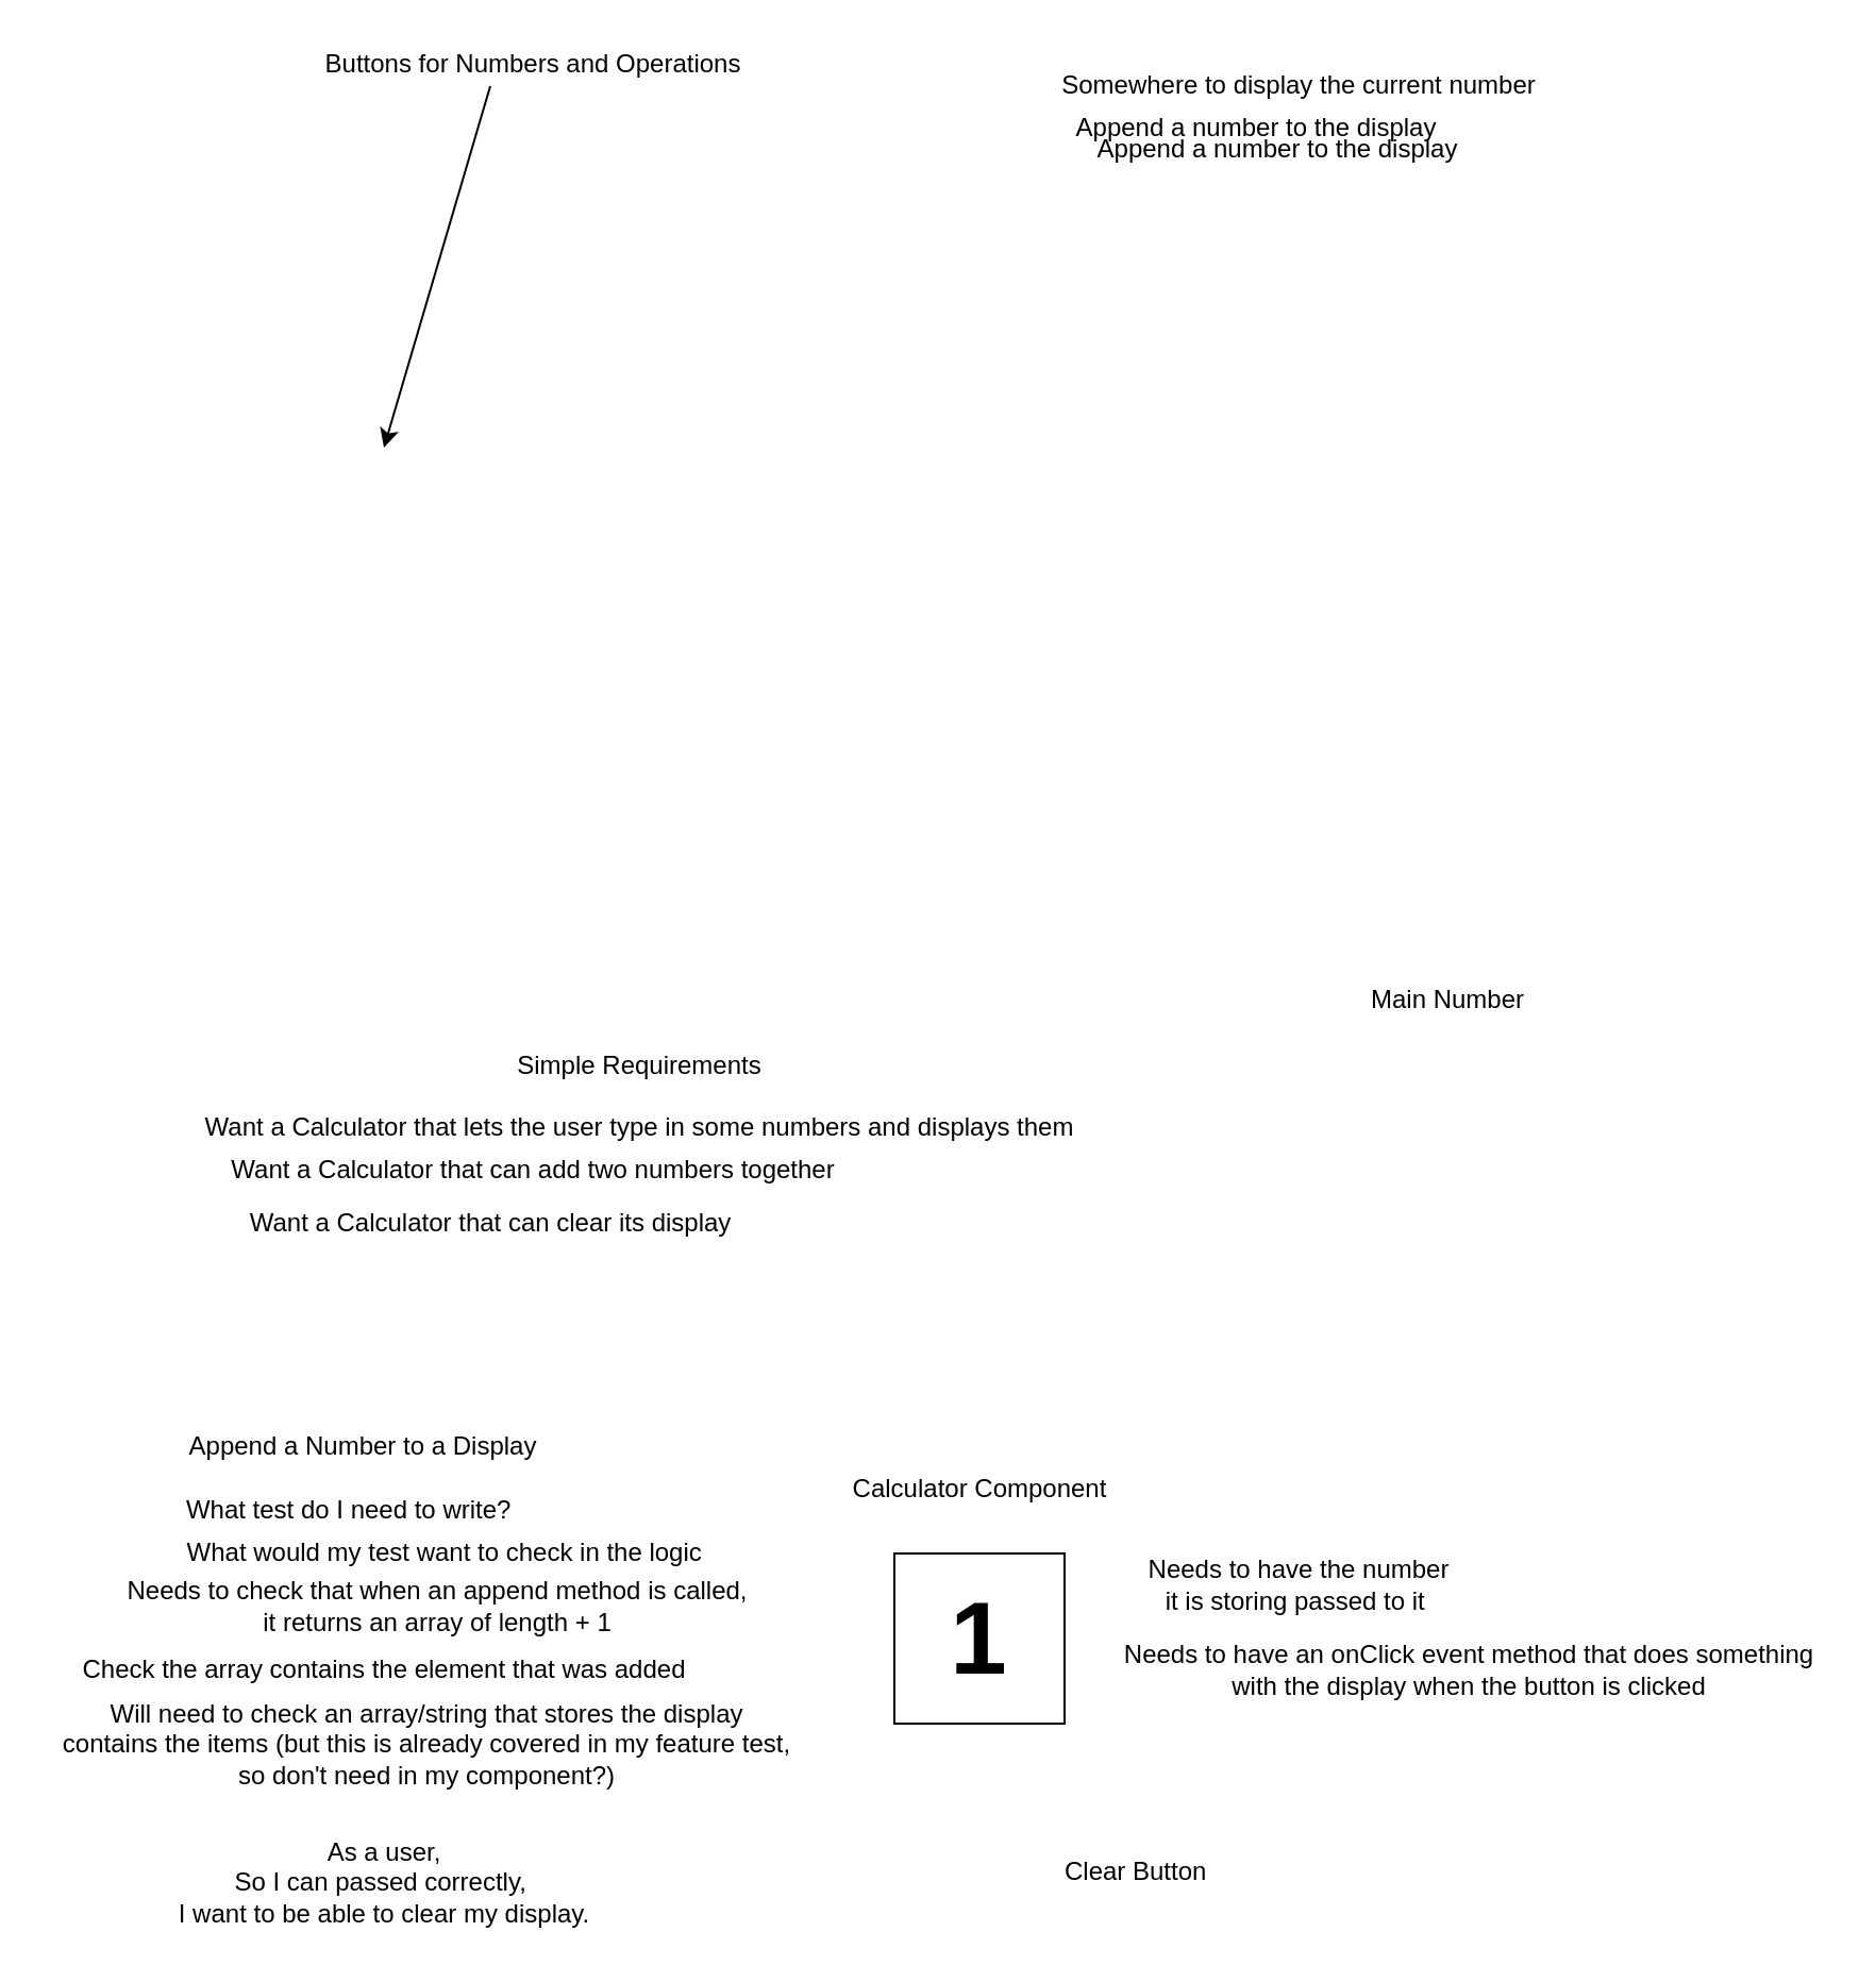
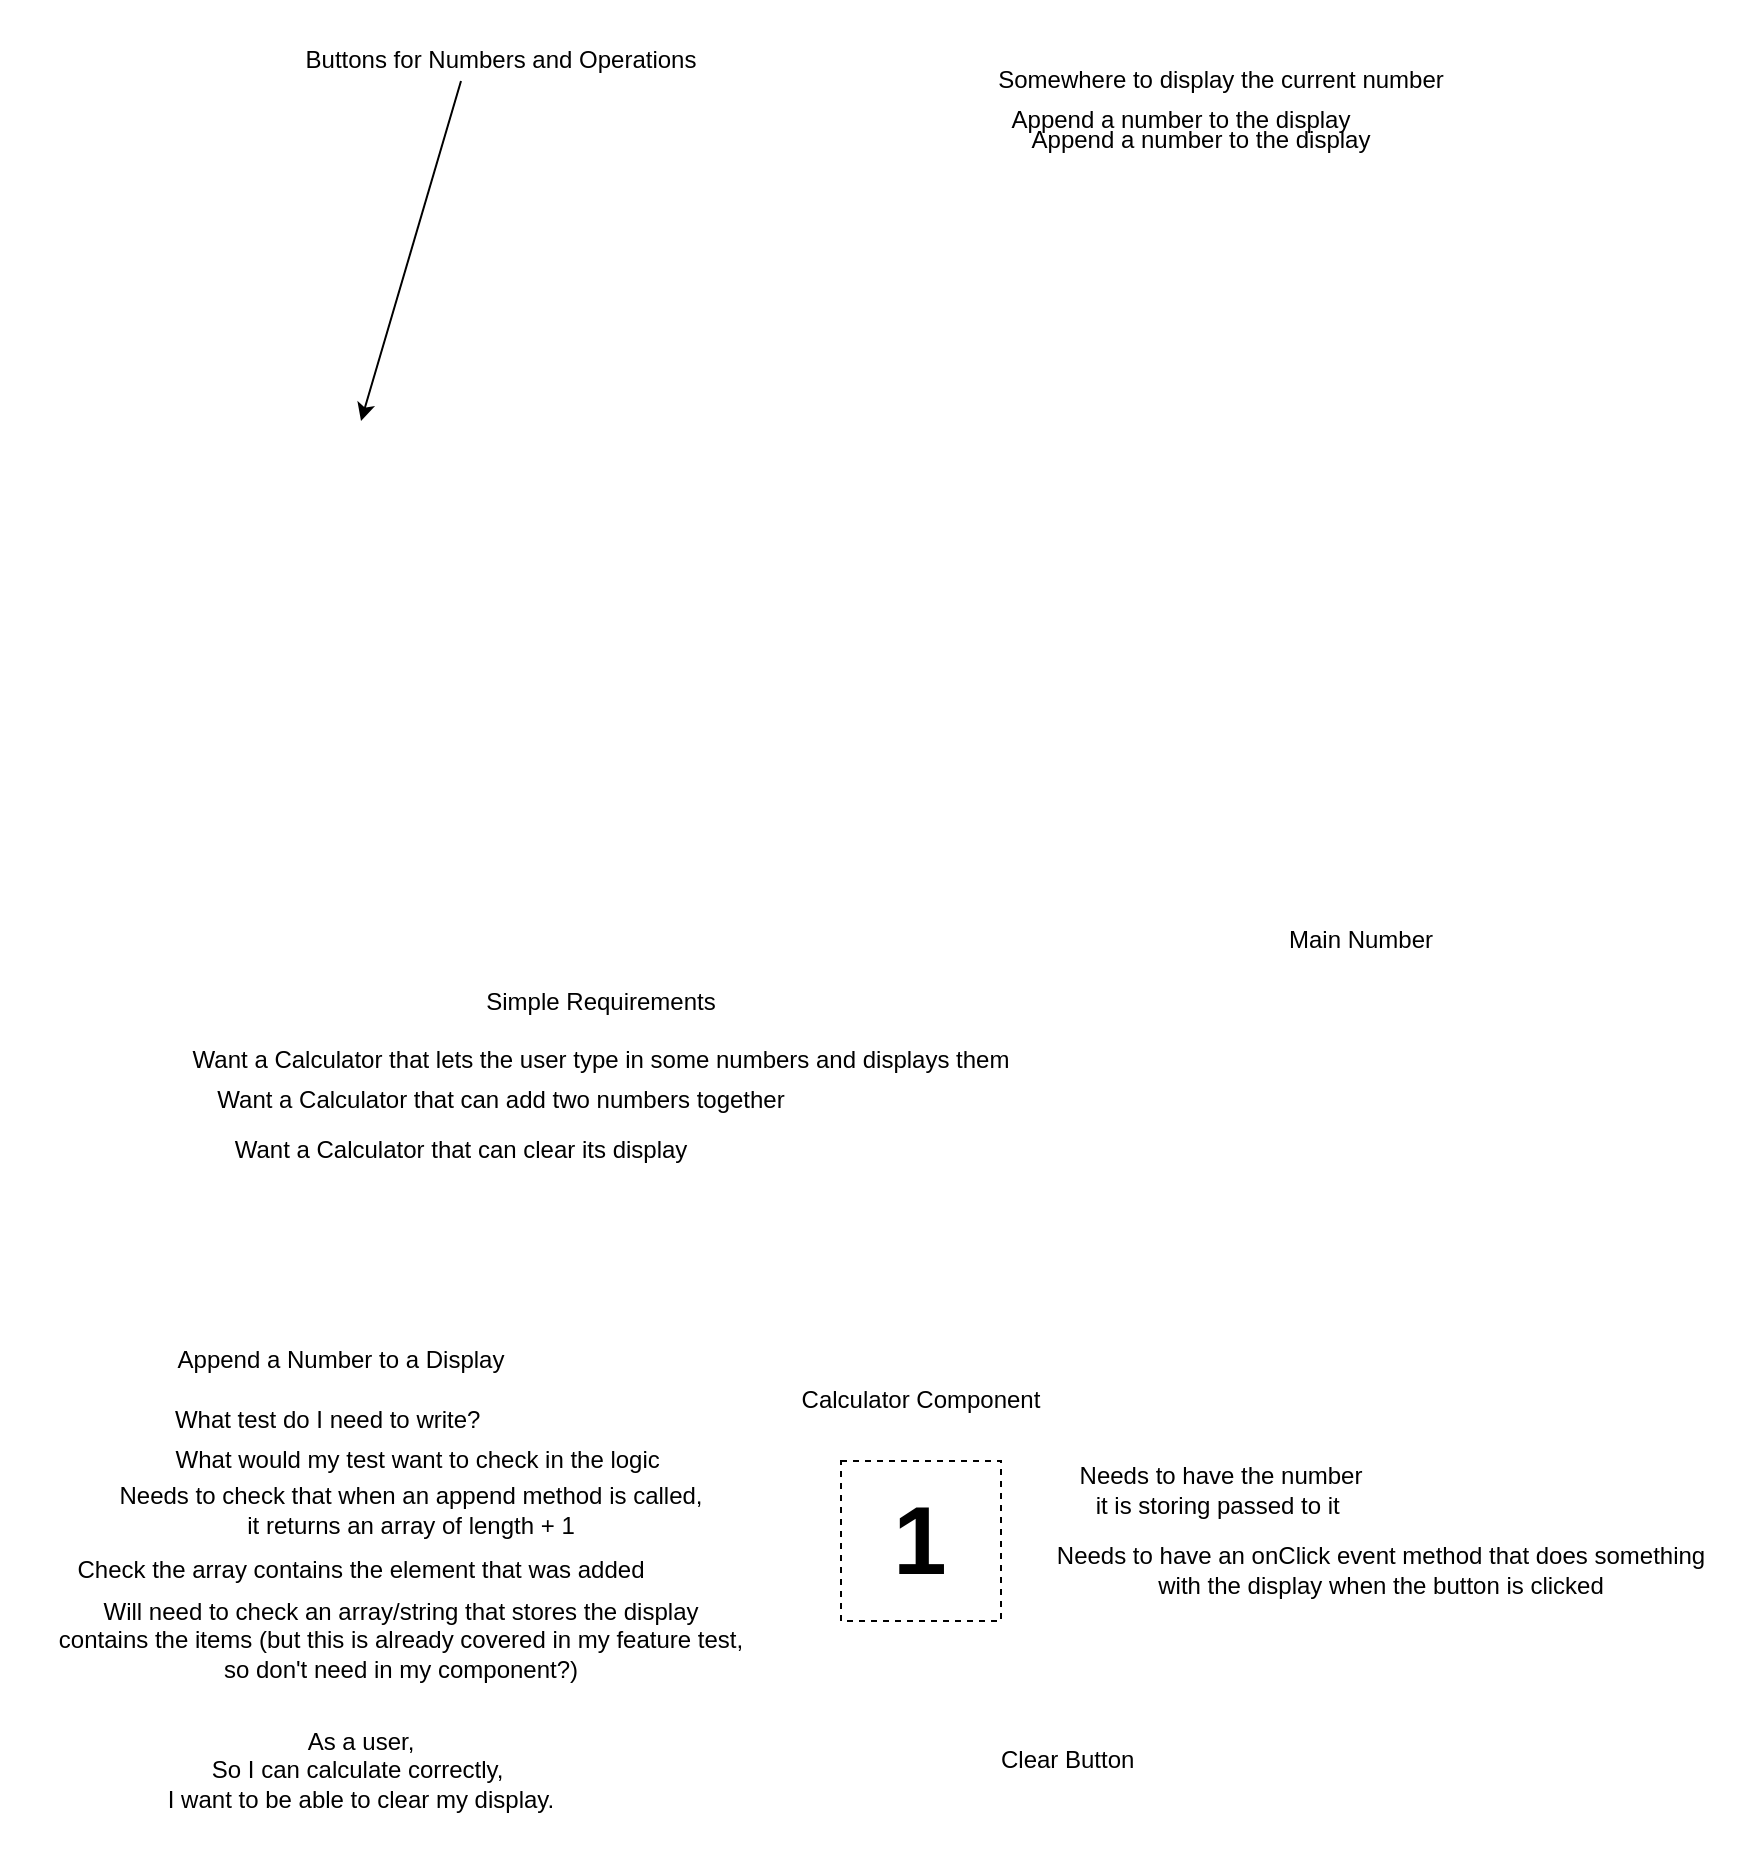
- <mxCell id="11" value="&lt;b&gt;&lt;font style=&quot;font-size: 48px&quot;&gt;1&lt;/font&gt;&lt;/b&gt;" style="whiteSpace=wrap;html=1;aspect=fixed;" parent="1" vertex="1"><mxGeometry x="420" y="730" width="80" height="80" as="geometry" /></mxCell>
+ <mxCell id="11" value="&lt;b&gt;&lt;font style=&quot;font-size: 48px&quot;&gt;1&lt;/font&gt;&lt;/b&gt;" style="whiteSpace=wrap;html=1;aspect=fixed;dashed=1;" parent="1" vertex="1"><mxGeometry x="420" y="730" width="80" height="80" as="geometry" /></mxCell>
- <mxCell id="24" value="As a user, &lt;br&gt;So I can passed correctly,&amp;nbsp;&lt;br&gt;I want to be able to clear my display." style="text;html=1;align=center;verticalAlign=middle;resizable=0;points=[];autosize=1;strokeColor=none;" vertex="1" parent="1"><mxGeometry x="75" y="860" width="210" height="50" as="geometry" /></mxCell>
+ <mxCell id="24" value="As a user, &lt;br&gt;So I can calculate correctly,&amp;nbsp;&lt;br&gt;I want to be able to clear my display." style="text;html=1;align=center;verticalAlign=middle;resizable=0;points=[];autosize=1;strokeColor=none;" vertex="1" parent="1"><mxGeometry x="75" y="860" width="210" height="50" as="geometry" /></mxCell>
